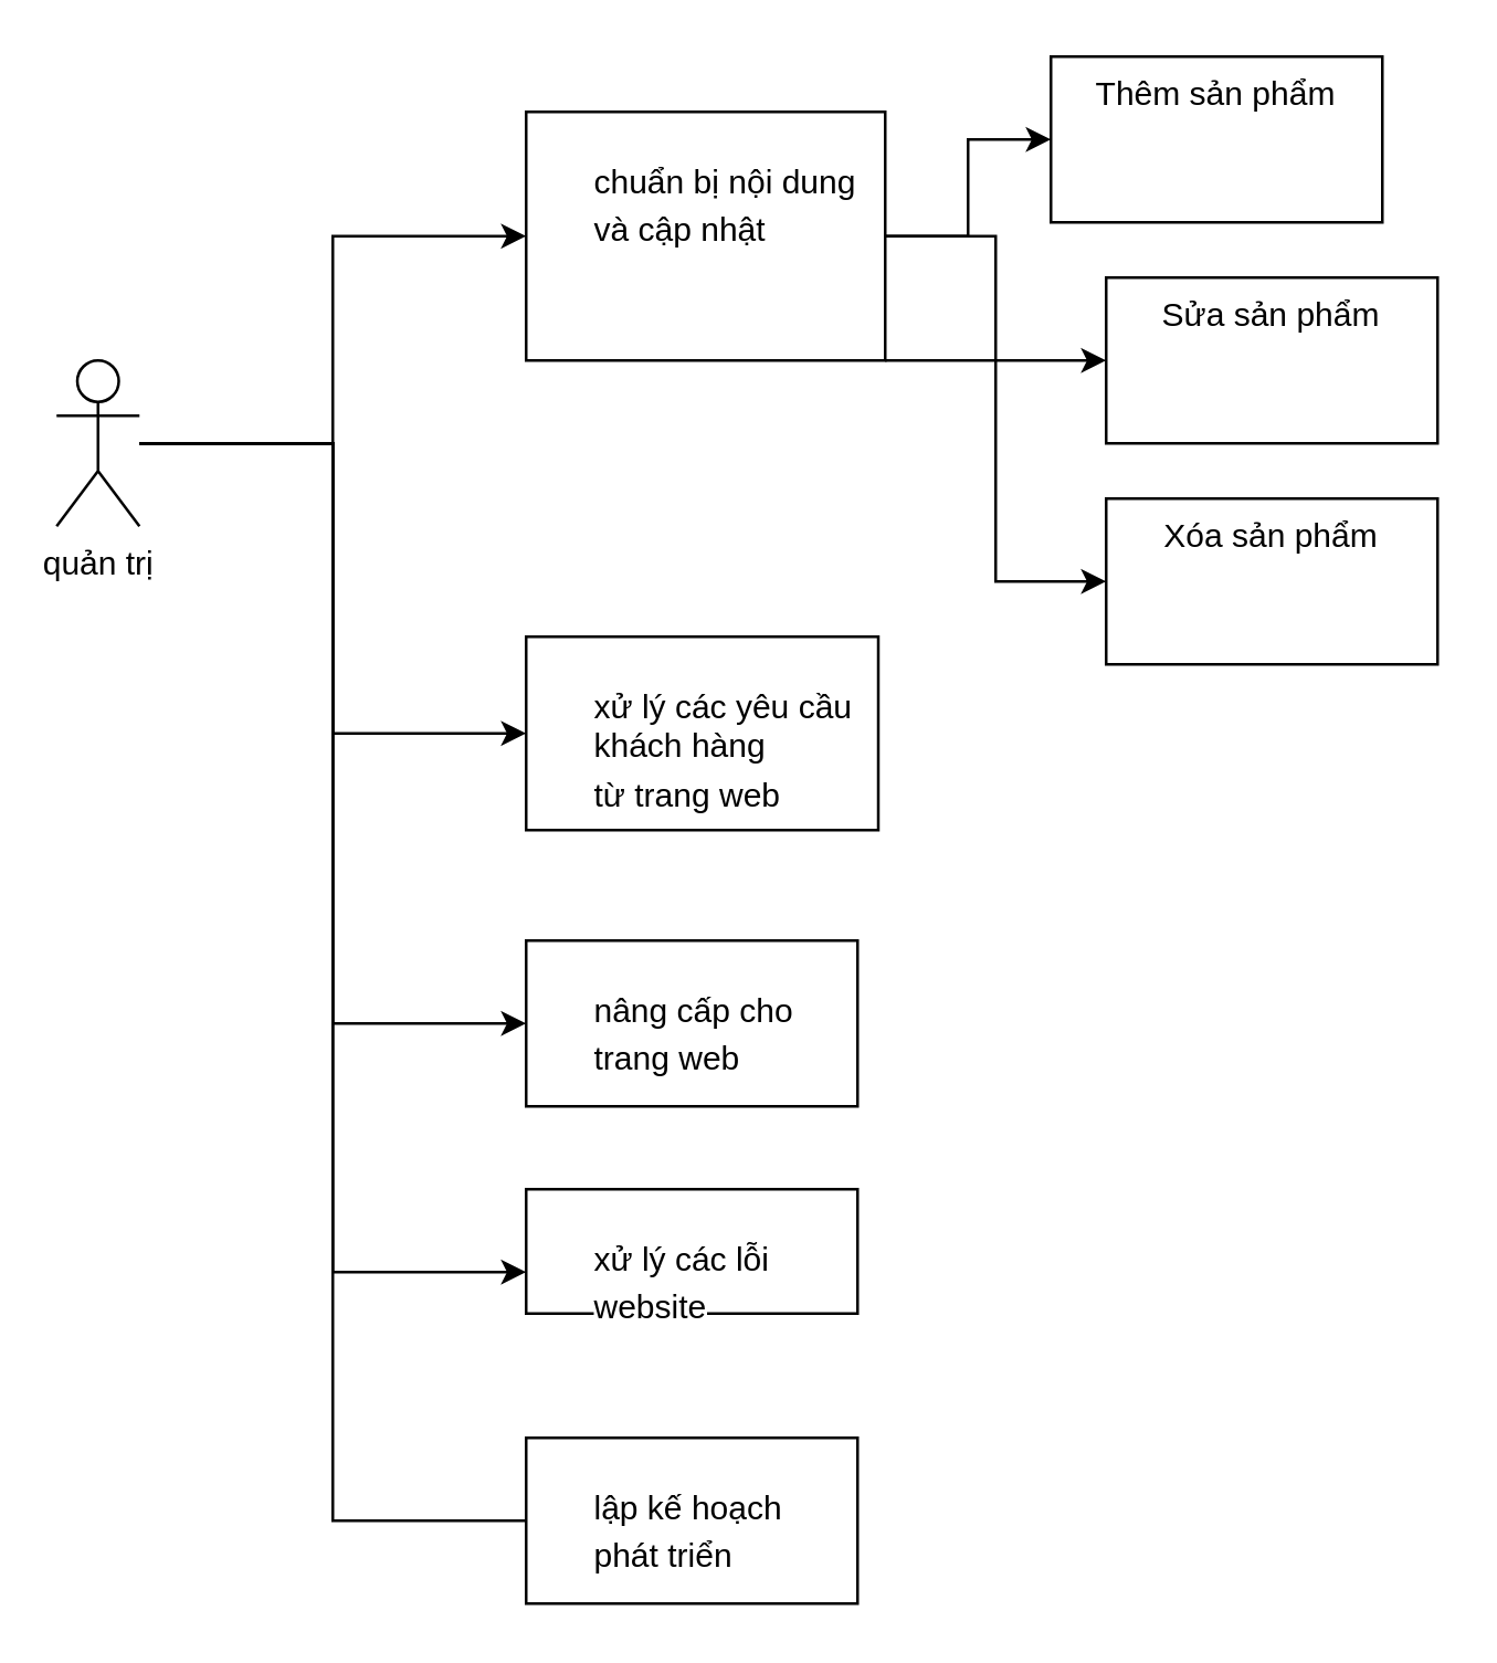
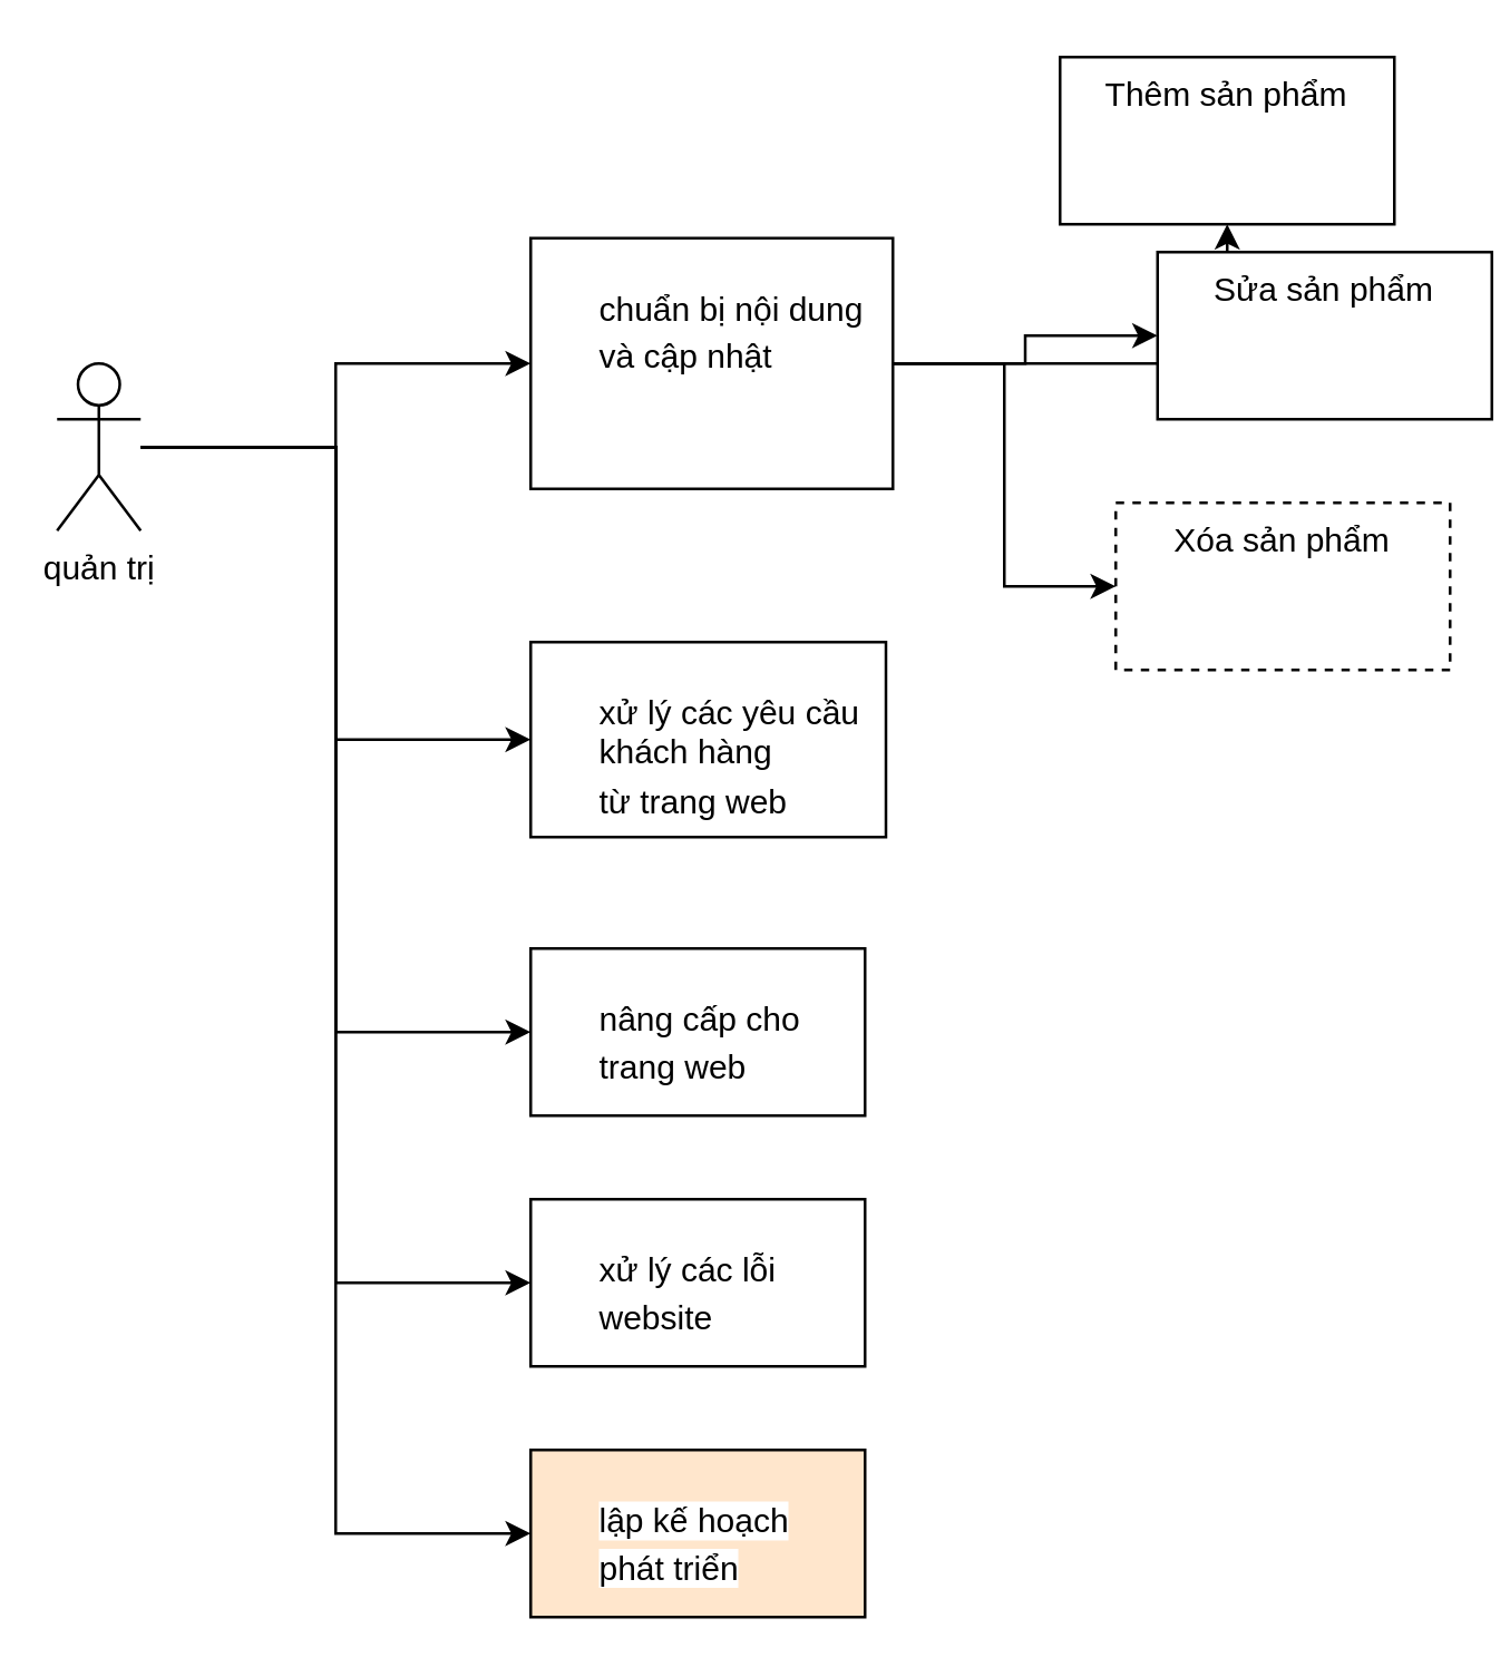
- <mxCell id="11" value="&lt;p class=&quot;MsoNormal&quot; style=&quot;text-align: left ; margin-left: 0.25in&quot;&gt;&lt;span style=&quot;line-height: 107% ; background: white&quot;&gt;&lt;font style=&quot;font-size: 12px&quot;&gt;chuẩn bị nội dung và cập nhật&lt;/font&gt;&lt;/span&gt;&lt;span style=&quot;font-size: 12pt ; line-height: 107%&quot;&gt;&lt;/span&gt;&lt;/p&gt;" style="whiteSpace=wrap;html=1;verticalAlign=top;" vertex="1" parent="1"><mxGeometry x="190" y="40" width="130" height="90" as="geometry" /></mxCell>
+ <mxCell id="11" value="&lt;p class=&quot;MsoNormal&quot; style=&quot;text-align: left ; margin-left: 0.25in&quot;&gt;&lt;span style=&quot;line-height: 107% ; background: white&quot;&gt;&lt;font style=&quot;font-size: 12px&quot;&gt;chuẩn bị nội dung và cập nhật&lt;/font&gt;&lt;/span&gt;&lt;span style=&quot;font-size: 12pt ; line-height: 107%&quot;&gt;&lt;/span&gt;&lt;/p&gt;" style="whiteSpace=wrap;html=1;verticalAlign=top;" vertex="1" parent="1"><mxGeometry x="190" y="85" width="130" height="90" as="geometry" /></mxCell>
- <mxCell id="13" value="Sửa sản phẩm" style="whiteSpace=wrap;html=1;verticalAlign=top;" vertex="1" parent="1"><mxGeometry x="400" y="100" width="120" height="60" as="geometry" /></mxCell>
+ <mxCell id="13" value="Sửa sản phẩm" style="whiteSpace=wrap;html=1;verticalAlign=top;" vertex="1" parent="1"><mxGeometry x="415" y="90" width="120" height="60" as="geometry" /></mxCell>
- <mxCell id="14" value="Xóa sản phẩm" style="whiteSpace=wrap;html=1;verticalAlign=top;" vertex="1" parent="1"><mxGeometry x="400" y="180" width="120" height="60" as="geometry" /></mxCell>
+ <mxCell id="14" value="Xóa sản phẩm" style="whiteSpace=wrap;html=1;verticalAlign=top;dashed=1;" vertex="1" parent="1"><mxGeometry x="400" y="180" width="120" height="60" as="geometry" /></mxCell>
- <mxCell id="17" value="&lt;p class=&quot;MsoNormal&quot; style=&quot;text-align: left ; margin-left: 0.25in&quot;&gt;&lt;span style=&quot;line-height: 107% ; background: white&quot;&gt;&lt;font style=&quot;font-size: 12px&quot;&gt;xử lý các lỗi website&lt;/font&gt;&lt;/span&gt;&lt;span style=&quot;font-size: 12pt ; line-height: 107%&quot;&gt;&lt;/span&gt;&lt;/p&gt;" style="whiteSpace=wrap;html=1;verticalAlign=top;" vertex="1" parent="1"><mxGeometry x="190" y="430" width="120" height="45" as="geometry" /></mxCell>
+ <mxCell id="17" value="&lt;p class=&quot;MsoNormal&quot; style=&quot;text-align: left ; margin-left: 0.25in&quot;&gt;&lt;span style=&quot;line-height: 107% ; background: white&quot;&gt;&lt;font style=&quot;font-size: 12px&quot;&gt;xử lý các lỗi website&lt;/font&gt;&lt;/span&gt;&lt;span style=&quot;font-size: 12pt ; line-height: 107%&quot;&gt;&lt;/span&gt;&lt;/p&gt;" style="whiteSpace=wrap;html=1;verticalAlign=top;" vertex="1" parent="1"><mxGeometry x="190" y="430" width="120" height="60" as="geometry" /></mxCell>
- <mxCell id="6" value="" style="edgeStyle=orthogonalEdgeStyle;rounded=0;orthogonalLoop=1;jettySize=auto;html=1;fontSize=12;endArrow=none;" edge="1" parent="1" source="7" target="18"><mxGeometry relative="1" as="geometry"><Array as="points"><mxPoint x="120" y="160" /><mxPoint x="120" y="550" /></Array></mxGeometry></mxCell>
+ <mxCell id="6" value="" style="edgeStyle=orthogonalEdgeStyle;rounded=0;orthogonalLoop=1;jettySize=auto;html=1;fontSize=12;" edge="1" parent="1" source="7" target="18"><mxGeometry relative="1" as="geometry"><Array as="points"><mxPoint x="120" y="160" /><mxPoint x="120" y="550" /></Array></mxGeometry></mxCell>
- <mxCell id="18" value="&lt;p class=&quot;MsoNormal&quot; style=&quot;text-align: left ; margin-left: 0.25in&quot;&gt;&lt;span style=&quot;line-height: 107% ; background: white&quot;&gt;&lt;font style=&quot;font-size: 12px&quot;&gt;lập kế hoạch phát triển&lt;/font&gt;&lt;/span&gt;&lt;span style=&quot;font-size: 12pt ; line-height: 107%&quot;&gt;&lt;/span&gt;&lt;/p&gt;" style="whiteSpace=wrap;html=1;verticalAlign=top;" vertex="1" parent="1"><mxGeometry x="190" y="520" width="120" height="60" as="geometry" /></mxCell>
+ <mxCell id="18" value="&lt;p class=&quot;MsoNormal&quot; style=&quot;text-align: left ; margin-left: 0.25in&quot;&gt;&lt;span style=&quot;line-height: 107% ; background: white&quot;&gt;&lt;font style=&quot;font-size: 12px&quot;&gt;lập kế hoạch phát triển&lt;/font&gt;&lt;/span&gt;&lt;span style=&quot;font-size: 12pt ; line-height: 107%&quot;&gt;&lt;/span&gt;&lt;/p&gt;" style="whiteSpace=wrap;html=1;verticalAlign=top;fillColor=#ffe6cc;" vertex="1" parent="1"><mxGeometry x="190" y="520" width="120" height="60" as="geometry" /></mxCell>
